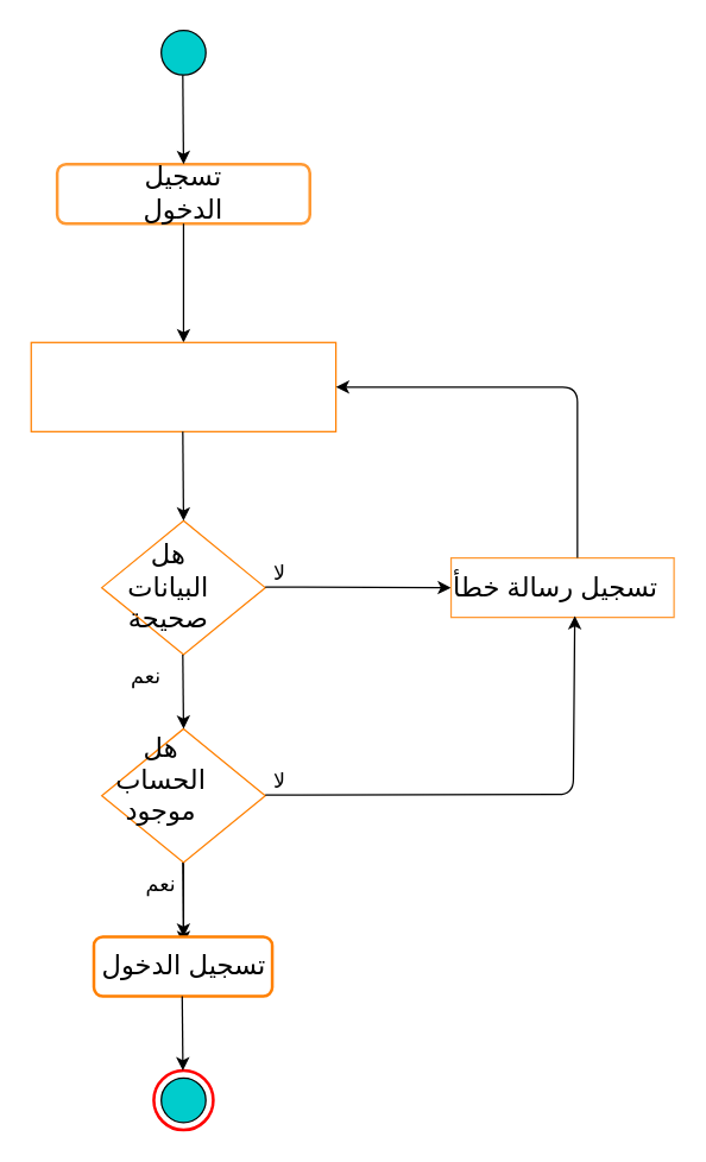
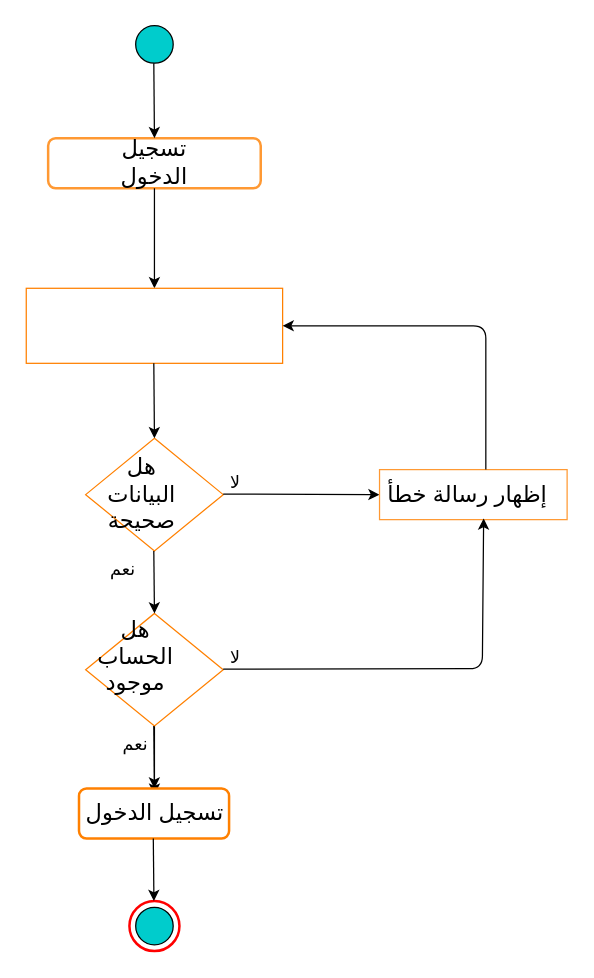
- <mxCell id="17" value="&lt;span style=&quot;font-size: 18px;&quot;&gt;تسجيل رسالة خطأ&lt;/span&gt;" style="text;html=1;align=center;verticalAlign=middle;whiteSpace=wrap;rounded=0;" vertex="1" parent="1"><mxGeometry x="303" y="380" width="141.25" height="30" as="geometry" /></mxCell>
+ <mxCell id="17" value="&lt;span style=&quot;font-size: 18px;&quot;&gt;إظهار رسالة خطأ&lt;/span&gt;" style="text;html=1;align=center;verticalAlign=middle;whiteSpace=wrap;rounded=0;" vertex="1" parent="1"><mxGeometry x="303" y="380" width="141.25" height="30" as="geometry" /></mxCell>
